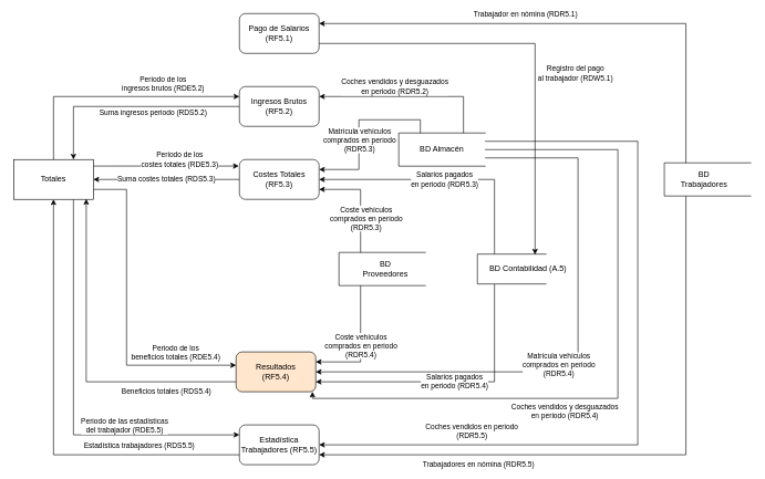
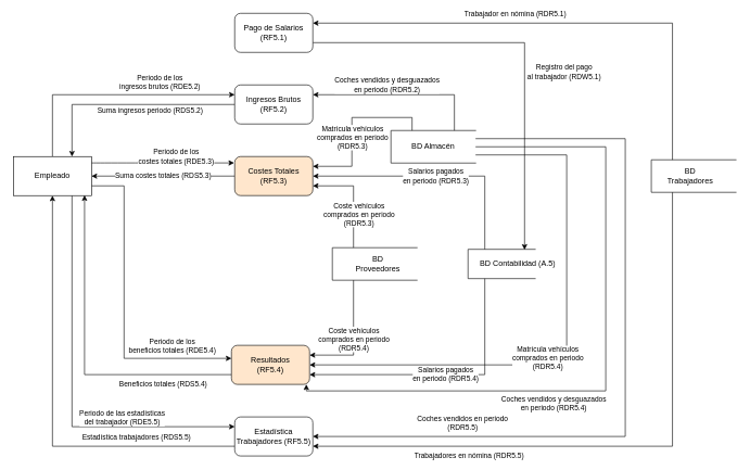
- <mxCell id="10" value="Totales" style="rounded=0;whiteSpace=wrap;html=1;" vertex="1" parent="1"><mxGeometry x="20" y="240" width="120" height="60" as="geometry" /></mxCell>
+ <mxCell id="10" value="Empleado" style="rounded=0;whiteSpace=wrap;html=1;" vertex="1" parent="1"><mxGeometry x="20" y="240" width="120" height="60" as="geometry" /></mxCell>
- <mxCell id="17" value="Costes Totales&lt;br&gt;(RF5.3)" style="rounded=1;whiteSpace=wrap;html=1;" vertex="1" parent="1"><mxGeometry x="360" y="240" width="120" height="60" as="geometry" /></mxCell>
+ <mxCell id="17" value="Costes Totales&lt;br&gt;(RF5.3)" style="rounded=1;whiteSpace=wrap;html=1;fillColor=#ffe6cc;" vertex="1" parent="1"><mxGeometry x="360" y="240" width="120" height="60" as="geometry" /></mxCell>
